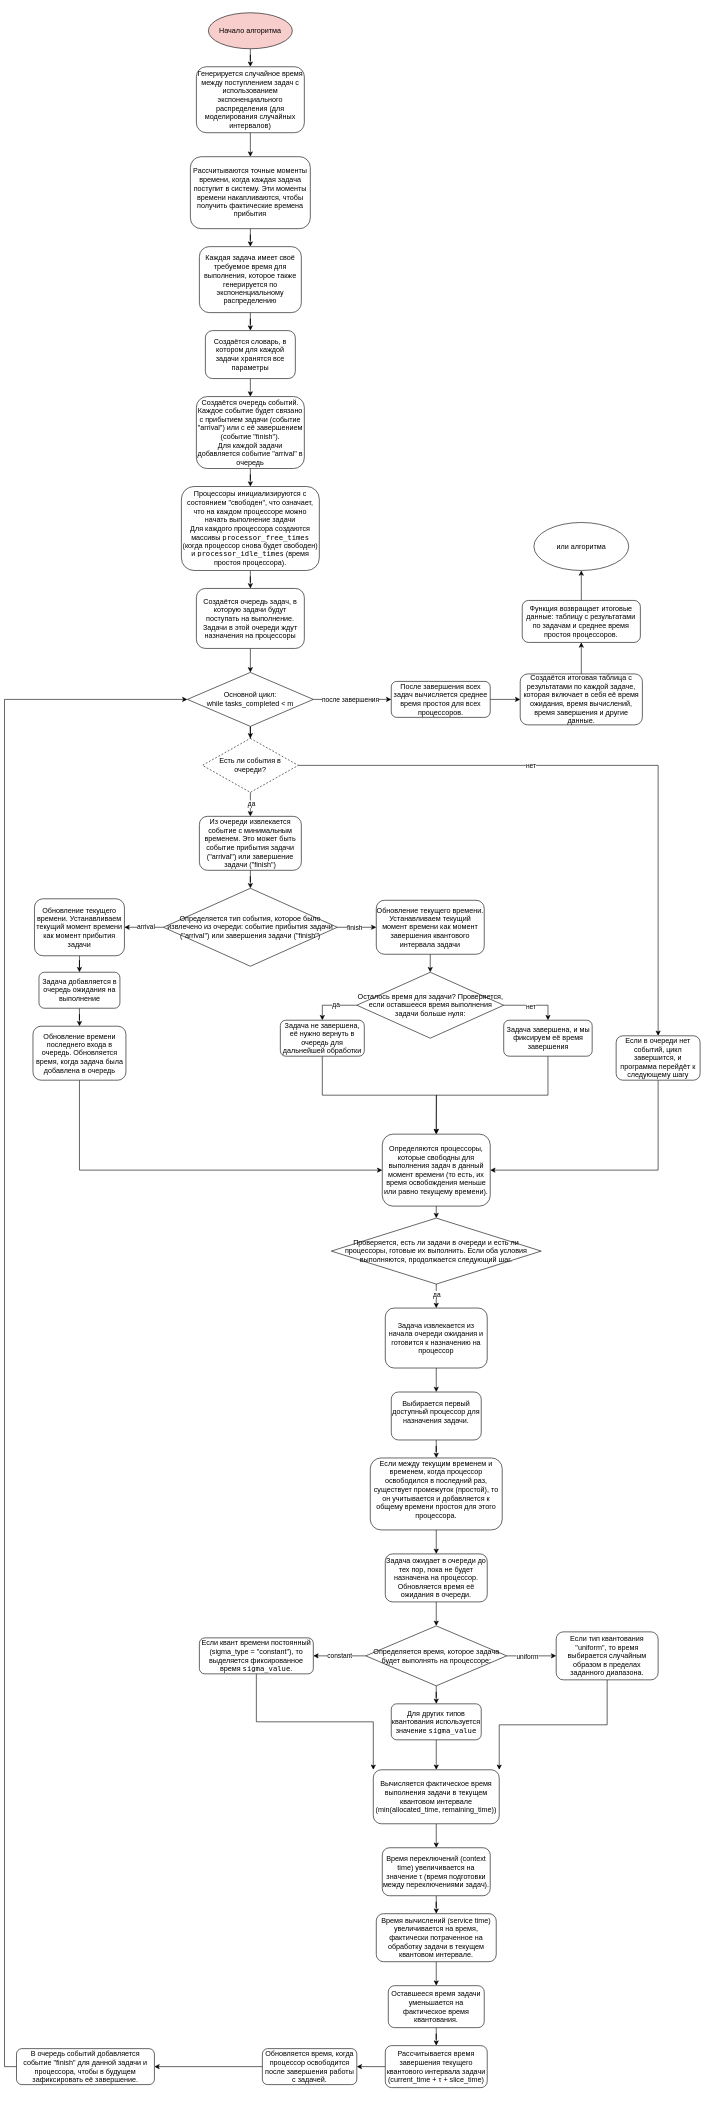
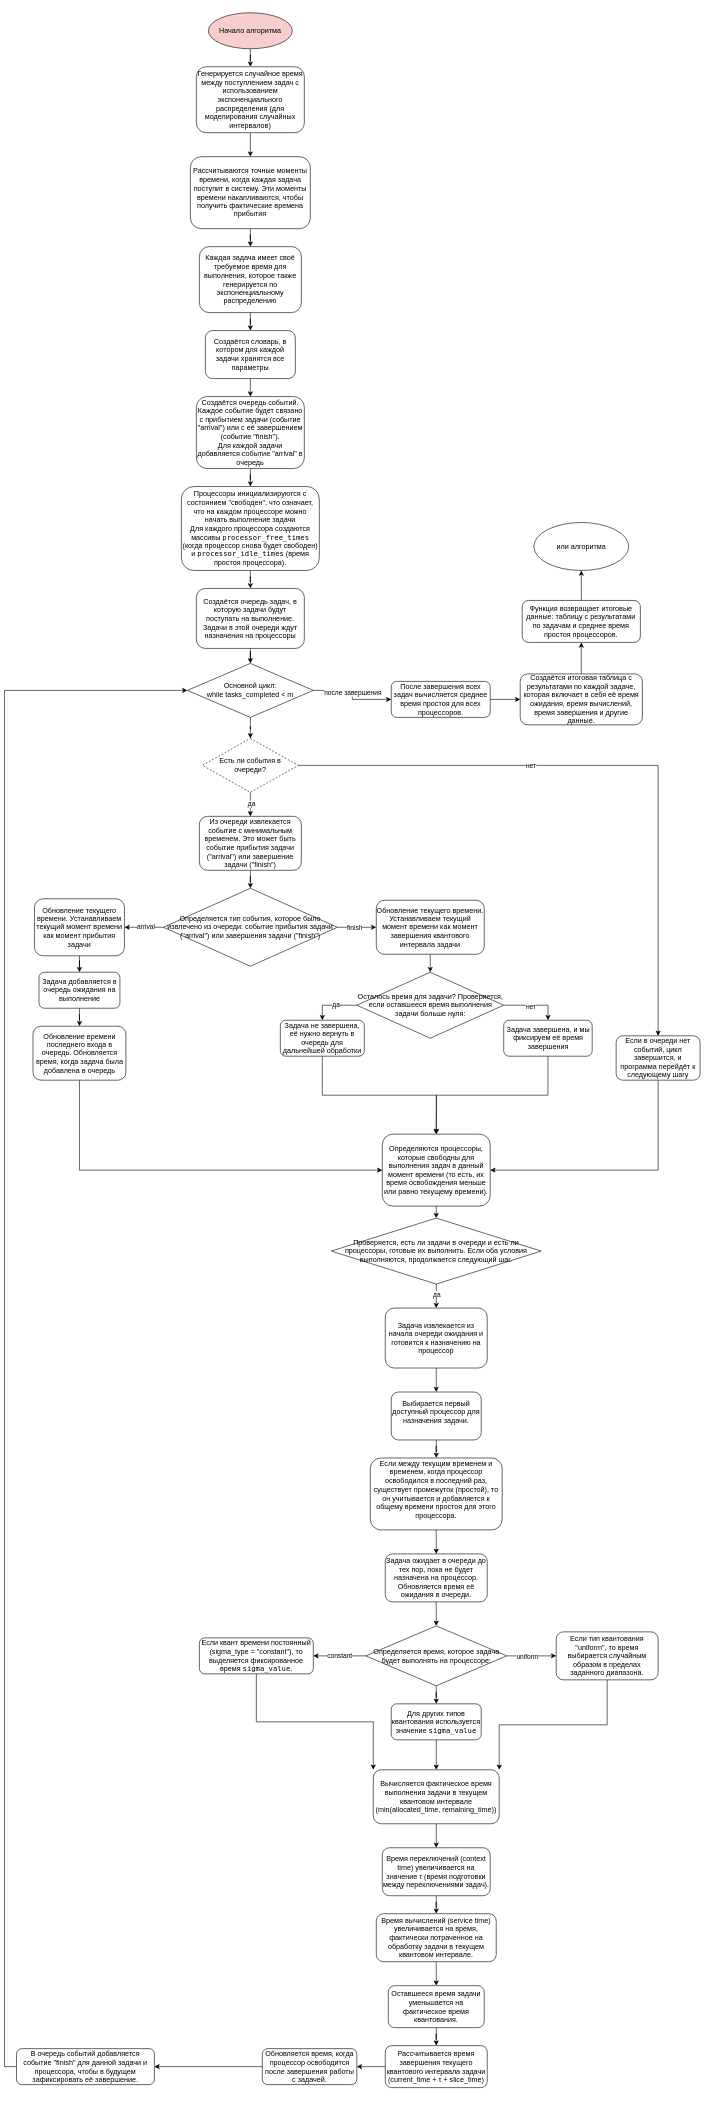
- <mxCell id="21" value="&lt;div&gt;Основной цикл:&lt;/div&gt;&lt;div&gt;while tasks_completed &amp;lt; m&lt;/div&gt;" style="rhombus;whiteSpace=wrap;html=1;" vertex="1" parent="1"><mxGeometry x="305" y="1120" width="210" height="90" as="geometry" /></mxCell>
+ <mxCell id="21" value="&lt;div&gt;Основной цикл:&lt;/div&gt;&lt;div&gt;while tasks_completed &amp;lt; m&lt;/div&gt;" style="rhombus;whiteSpace=wrap;html=1;" vertex="1" parent="1"><mxGeometry x="305" y="1105" width="210" height="90" as="geometry" /></mxCell>
